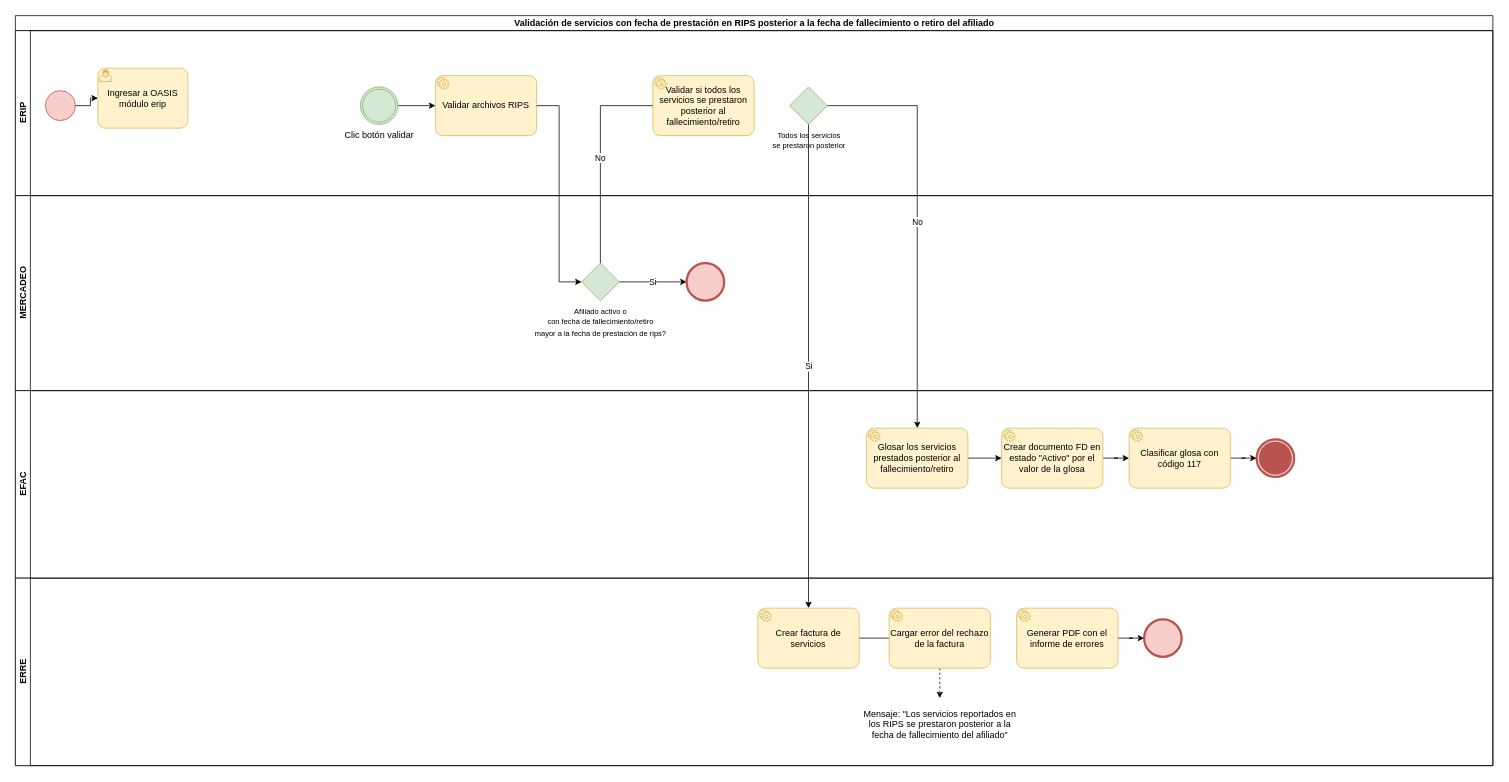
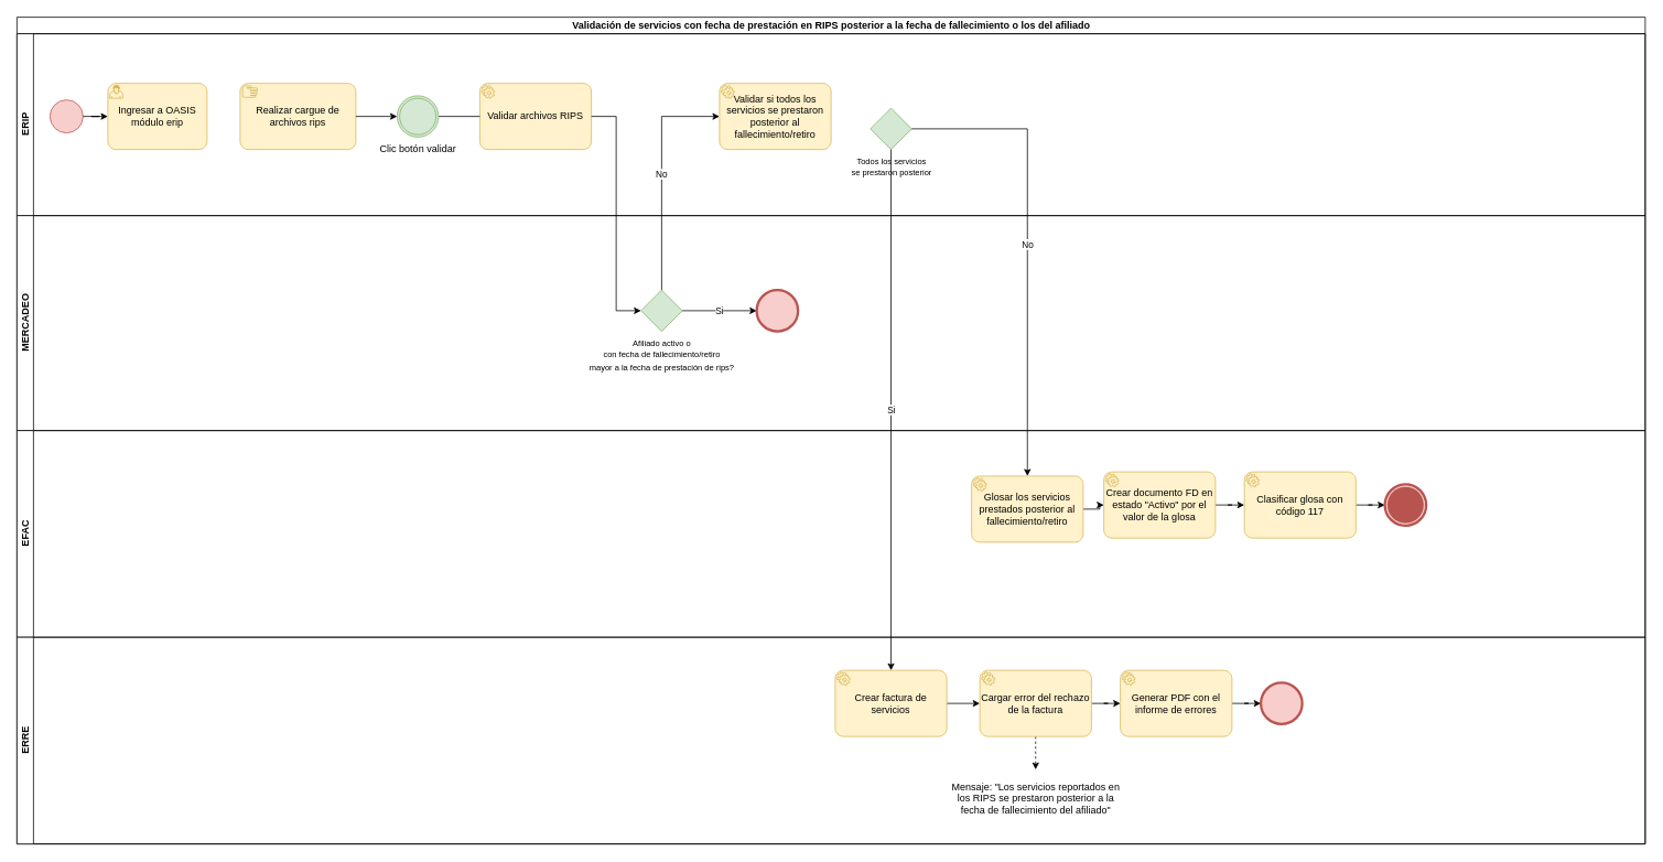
- <mxCell id="2" value="Validación de servicios con fecha de prestación en RIPS posterior a la fecha de fallecimiento o retiro del afiliado" style="swimlane;childLayout=stackLayout;resizeParent=1;resizeParentMax=0;horizontal=1;startSize=20;horizontalStack=0;html=1;" vertex="1" parent="1"><mxGeometry x="20" y="20" width="1970" height="1000" as="geometry" /></mxCell>
+ <mxCell id="2" value="Validación de servicios con fecha de prestación en RIPS posterior a la fecha de fallecimiento o los del afiliado" style="swimlane;childLayout=stackLayout;resizeParent=1;resizeParentMax=0;horizontal=1;startSize=20;horizontalStack=0;html=1;" vertex="1" parent="1"><mxGeometry x="20" y="20" width="1970" height="1000" as="geometry" /></mxCell>
- <mxCell id="6" value="Ingresar a OASIS módulo erip" style="points=[[0.25,0,0],[0.5,0,0],[0.75,0,0],[1,0.25,0],[1,0.5,0],[1,0.75,0],[0.75,1,0],[0.5,1,0],[0.25,1,0],[0,0.75,0],[0,0.5,0],[0,0.25,0]];shape=mxgraph.bpmn.task;whiteSpace=wrap;rectStyle=rounded;size=10;html=1;container=1;expand=0;collapsible=0;taskMarker=user;fillColor=#fff2cc;strokeColor=#d6b656;" vertex="1" parent="3"><mxGeometry x="110" y="50" width="120" height="80" as="geometry" /></mxCell>
+ <mxCell id="6" value="Ingresar a OASIS módulo erip" style="points=[[0.25,0,0],[0.5,0,0],[0.75,0,0],[1,0.25,0],[1,0.5,0],[1,0.75,0],[0.75,1,0],[0.5,1,0],[0.25,1,0],[0,0.75,0],[0,0.5,0],[0,0.25,0]];shape=mxgraph.bpmn.task;whiteSpace=wrap;rectStyle=rounded;size=10;html=1;container=1;expand=0;collapsible=0;taskMarker=user;fillColor=#fff2cc;strokeColor=#d6b656;" vertex="1" parent="3"><mxGeometry x="110" y="60" width="120" height="80" as="geometry" /></mxCell>
+ <mxCell id="5" value="Realizar cargue de archivos rips" style="points=[[0.25,0,0],[0.5,0,0],[0.75,0,0],[1,0.25,0],[1,0.5,0],[1,0.75,0],[0.75,1,0],[0.5,1,0],[0.25,1,0],[0,0.75,0],[0,0.5,0],[0,0.25,0]];shape=mxgraph.bpmn.task;whiteSpace=wrap;rectStyle=rounded;size=10;html=1;container=1;expand=0;collapsible=0;taskMarker=manual;fillColor=#fff2cc;strokeColor=#d6b656;" vertex="1" parent="3"><mxGeometry x="270" y="60" width="140" height="80" as="geometry" /></mxCell>
+ <mxCell id="8" style="edgeStyle=orthogonalEdgeStyle;rounded=0;orthogonalLoop=1;jettySize=auto;html=1;entryX=0;entryY=0.5;entryDx=0;entryDy=0;entryPerimeter=0;" edge="1" parent="3" source="5" target="11"><mxGeometry relative="1" as="geometry"><mxPoint x="460" y="100" as="targetPoint" /></mxGeometry></mxCell>
- <mxCell id="10" style="edgeStyle=orthogonalEdgeStyle;rounded=0;orthogonalLoop=1;jettySize=auto;html=1;entryX=0;entryY=0.5;entryDx=0;entryDy=0;entryPerimeter=0;" edge="1" parent="3" source="11" target="9"><mxGeometry relative="1" as="geometry" /></mxCell>
+ <mxCell id="10" style="edgeStyle=orthogonalEdgeStyle;rounded=0;orthogonalLoop=1;jettySize=auto;html=1;entryX=0;entryY=0.5;entryDx=0;entryDy=0;entryPerimeter=0;endArrow=none;" edge="1" parent="3" source="11" target="9"><mxGeometry relative="1" as="geometry" /></mxCell>
- <mxCell id="37" value="No" style="edgeStyle=orthogonalEdgeStyle;rounded=0;orthogonalLoop=1;jettySize=auto;html=1;entryX=0;entryY=0.5;entryDx=0;entryDy=0;entryPerimeter=0;endArrow=none;" edge="1" parent="2" source="16" target="12"><mxGeometry relative="1" as="geometry"><Array as="points"><mxPoint x="780" y="120" /></Array></mxGeometry></mxCell>
+ <mxCell id="37" value="No" style="edgeStyle=orthogonalEdgeStyle;rounded=0;orthogonalLoop=1;jettySize=auto;html=1;entryX=0;entryY=0.5;entryDx=0;entryDy=0;entryPerimeter=0;" edge="1" parent="2" source="16" target="12"><mxGeometry relative="1" as="geometry"><Array as="points"><mxPoint x="780" y="120" /></Array></mxGeometry></mxCell>
- <mxCell id="13" value="&lt;font size=&quot;1&quot;&gt;Todos los servicios&lt;br&gt;se prestaron posterior&lt;br&gt;&lt;/font&gt;" style="points=[[0.25,0.25,0],[0.5,0,0],[0.75,0.25,0],[1,0.5,0],[0.75,0.75,0],[0.5,1,0],[0.25,0.75,0],[0,0.5,0]];shape=mxgraph.bpmn.gateway2;html=1;verticalLabelPosition=bottom;labelBackgroundColor=#ffffff;verticalAlign=top;align=center;perimeter=rhombusPerimeter;outlineConnect=0;outline=none;symbol=none;fillColor=#d5e8d4;strokeColor=#82b366;" vertex="1" parent="3"><mxGeometry x="1032.5" y="75" width="50" height="50" as="geometry" /></mxCell>
+ <mxCell id="13" value="&lt;font size=&quot;1&quot;&gt;Todos los servicios&lt;br&gt;se prestaron posterior&lt;br&gt;&lt;/font&gt;" style="points=[[0.25,0.25,0],[0.5,0,0],[0.75,0.25,0],[1,0.5,0],[0.75,0.75,0],[0.5,1,0],[0.25,0.75,0],[0,0.5,0]];shape=mxgraph.bpmn.gateway2;html=1;verticalLabelPosition=bottom;labelBackgroundColor=#ffffff;verticalAlign=top;align=center;perimeter=rhombusPerimeter;outlineConnect=0;outline=none;symbol=none;fillColor=#d5e8d4;strokeColor=#82b366;" vertex="1" parent="3"><mxGeometry x="1032.5" y="90" width="50" height="50" as="geometry" /></mxCell>
- <mxCell id="20" value="Glosar los servicios prestados posterior al fallecimiento/retiro" style="points=[[0.25,0,0],[0.5,0,0],[0.75,0,0],[1,0.25,0],[1,0.5,0],[1,0.75,0],[0.75,1,0],[0.5,1,0],[0.25,1,0],[0,0.75,0],[0,0.5,0],[0,0.25,0]];shape=mxgraph.bpmn.task;whiteSpace=wrap;rectStyle=rounded;size=10;html=1;container=1;expand=0;collapsible=0;taskMarker=service;fillColor=#fff2cc;strokeColor=#d6b656;" vertex="1" parent="18"><mxGeometry x="1135" y="50" width="135" height="80" as="geometry" /></mxCell>
+ <mxCell id="20" value="Glosar los servicios prestados posterior al fallecimiento/retiro" style="points=[[0.25,0,0],[0.5,0,0],[0.75,0,0],[1,0.25,0],[1,0.5,0],[1,0.75,0],[0.75,1,0],[0.5,1,0],[0.25,1,0],[0,0.75,0],[0,0.5,0],[0,0.25,0]];shape=mxgraph.bpmn.task;whiteSpace=wrap;rectStyle=rounded;size=10;html=1;container=1;expand=0;collapsible=0;taskMarker=service;fillColor=#fff2cc;strokeColor=#d6b656;" vertex="1" parent="18"><mxGeometry x="1155" y="55" width="135" height="80" as="geometry" /></mxCell>
- <mxCell id="27" style="edgeStyle=orthogonalEdgeStyle;rounded=0;orthogonalLoop=1;jettySize=auto;html=1;endArrow=none;" edge="1" parent="26" source="28" target="31"><mxGeometry relative="1" as="geometry"><mxPoint x="1275" y="80" as="targetPoint" /></mxGeometry></mxCell>
+ <mxCell id="27" style="edgeStyle=orthogonalEdgeStyle;rounded=0;orthogonalLoop=1;jettySize=auto;html=1;" edge="1" parent="26" source="28" target="31"><mxGeometry relative="1" as="geometry"><mxPoint x="1275" y="80" as="targetPoint" /></mxGeometry></mxCell>
+ <mxCell id="30" style="edgeStyle=orthogonalEdgeStyle;rounded=0;orthogonalLoop=1;jettySize=auto;html=1;" edge="1" parent="26" source="31" target="34"><mxGeometry relative="1" as="geometry" /></mxCell>
